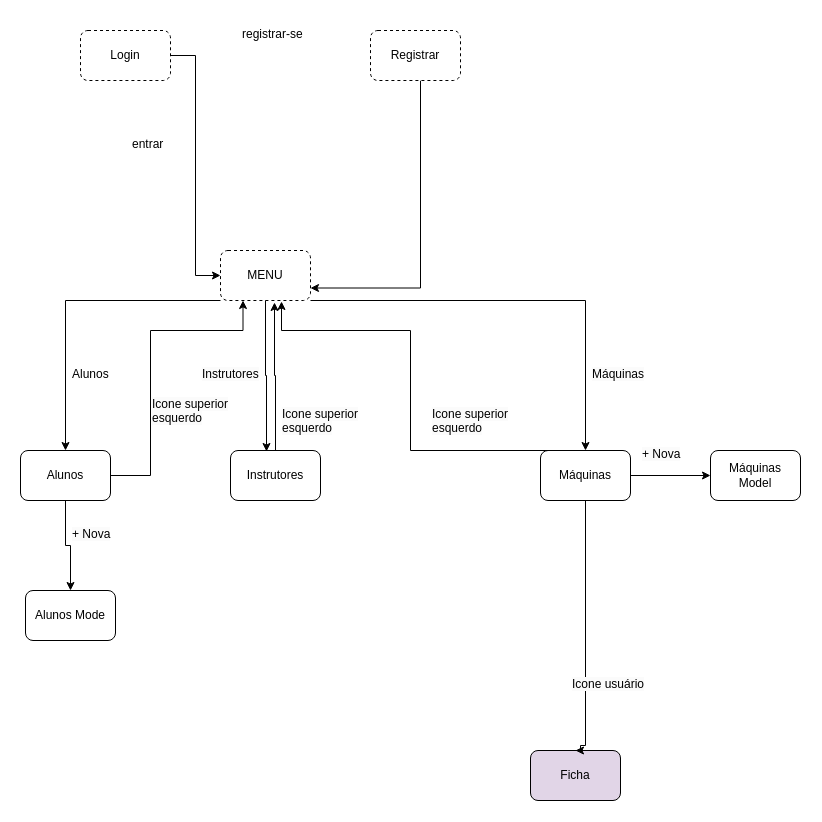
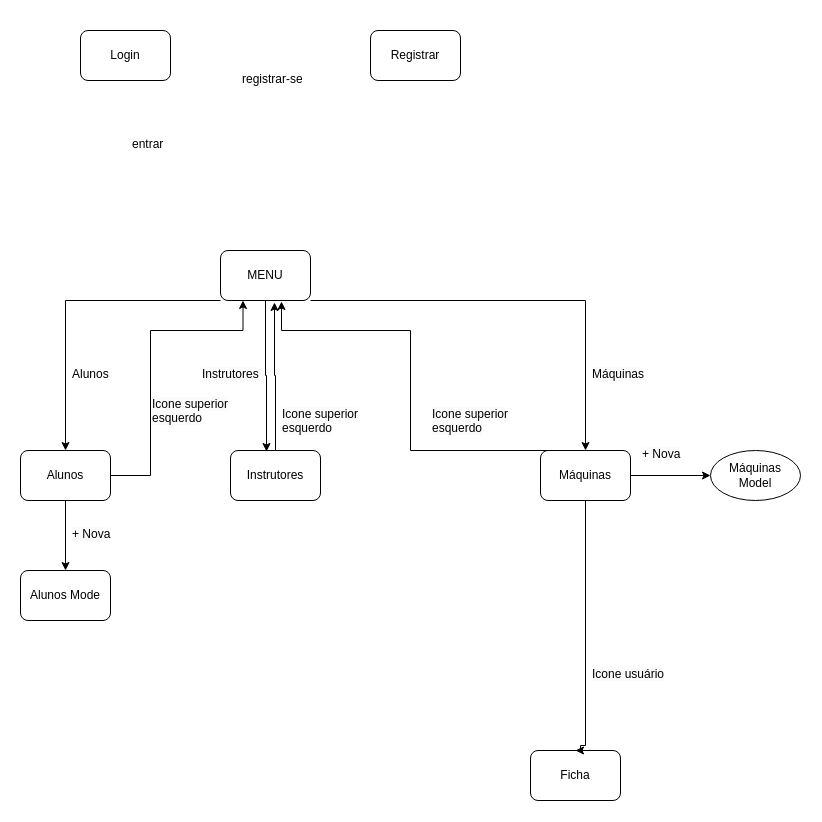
- <mxCell id="24" value="&lt;div style=&quot;text-align: center;&quot;&gt;registrar-se&lt;/div&gt;" style="text;whiteSpace=wrap;html=1;" vertex="1" parent="1"><mxGeometry x="240" y="20" width="70" height="40" as="geometry" /></mxCell>
+ <mxCell id="24" value="&lt;div style=&quot;text-align: center;&quot;&gt;registrar-se&lt;/div&gt;" style="text;whiteSpace=wrap;html=1;" vertex="1" parent="1"><mxGeometry x="240" y="65" width="70" height="40" as="geometry" /></mxCell>
- <mxCell id="4" value="Login" style="rounded=1;whiteSpace=wrap;html=1;dashed=1;" vertex="1" parent="1"><mxGeometry x="80" y="30" width="90" height="50" as="geometry" /></mxCell>
+ <mxCell id="4" value="Login" style="rounded=1;whiteSpace=wrap;html=1;" vertex="1" parent="1"><mxGeometry x="80" y="30" width="90" height="50" as="geometry" /></mxCell>
- <mxCell id="23" value="Registrar" style="rounded=1;whiteSpace=wrap;html=1;dashed=1;" vertex="1" parent="1"><mxGeometry x="370" y="30" width="90" height="50" as="geometry" /></mxCell>
+ <mxCell id="23" value="Registrar" style="rounded=1;whiteSpace=wrap;html=1;" vertex="1" parent="1"><mxGeometry x="370" y="30" width="90" height="50" as="geometry" /></mxCell>
- <mxCell id="3" style="edgeStyle=orthogonalEdgeStyle;rounded=0;orthogonalLoop=1;jettySize=auto;html=1;entryX=0;entryY=0.5;entryDx=0;entryDy=0;" edge="1" parent="1" source="4" target="2"><mxGeometry relative="1" as="geometry" /></mxCell>
- <mxCell id="22" style="edgeStyle=orthogonalEdgeStyle;rounded=0;orthogonalLoop=1;jettySize=auto;html=1;entryX=1;entryY=0.75;entryDx=0;entryDy=0;" edge="1" parent="1" source="23" target="2"><mxGeometry relative="1" as="geometry"><Array as="points"><mxPoint x="420" y="288" /></Array></mxGeometry></mxCell>
- <mxCell id="2" value="MENU" style="rounded=1;whiteSpace=wrap;html=1;dashed=1;" vertex="1" parent="1"><mxGeometry x="220" y="250" width="90" height="50" as="geometry" /></mxCell>
+ <mxCell id="2" value="MENU" style="rounded=1;whiteSpace=wrap;html=1;" vertex="1" parent="1"><mxGeometry x="220" y="250" width="90" height="50" as="geometry" /></mxCell>
- <mxCell id="14" value="Máquinas Model" style="rounded=1;whiteSpace=wrap;html=1;" vertex="1" parent="1"><mxGeometry x="710" y="450" width="90" height="50" as="geometry" /></mxCell>
+ <mxCell id="14" value="Máquinas Model" style="ellipse;whiteSpace=wrap;html=1;" vertex="1" parent="1"><mxGeometry x="710" y="450" width="90" height="50" as="geometry" /></mxCell>
- <mxCell id="25" value="Alunos Mode" style="rounded=1;whiteSpace=wrap;html=1;" vertex="1" parent="1"><mxGeometry x="25" y="590" width="90" height="50" as="geometry" /></mxCell>
+ <mxCell id="25" value="Alunos Mode" style="rounded=1;whiteSpace=wrap;html=1;" vertex="1" parent="1"><mxGeometry x="20" y="570" width="90" height="50" as="geometry" /></mxCell>
- <mxCell id="20" value="&lt;span style=&quot;color: rgb(0, 0, 0); font-family: Helvetica; font-size: 12px; font-style: normal; font-variant-ligatures: normal; font-variant-caps: normal; font-weight: 400; letter-spacing: normal; orphans: 2; text-align: center; text-indent: 0px; text-transform: none; widows: 2; word-spacing: 0px; -webkit-text-stroke-width: 0px; white-space: normal; background-color: rgb(251, 251, 251); text-decoration-thickness: initial; text-decoration-style: initial; text-decoration-color: initial; display: inline !important; float: none;&quot;&gt;Icone usuário&lt;/span&gt;" style="text;whiteSpace=wrap;html=1;" vertex="1" parent="1"><mxGeometry x="570" y="670" width="110" height="40" as="geometry" /></mxCell>
+ <mxCell id="20" value="&lt;span style=&quot;color: rgb(0, 0, 0); font-family: Helvetica; font-size: 12px; font-style: normal; font-variant-ligatures: normal; font-variant-caps: normal; font-weight: 400; letter-spacing: normal; orphans: 2; text-align: center; text-indent: 0px; text-transform: none; widows: 2; word-spacing: 0px; -webkit-text-stroke-width: 0px; white-space: normal; background-color: rgb(251, 251, 251); text-decoration-thickness: initial; text-decoration-style: initial; text-decoration-color: initial; display: inline !important; float: none;&quot;&gt;Icone usuário&lt;/span&gt;" style="text;whiteSpace=wrap;html=1;" vertex="1" parent="1"><mxGeometry x="590" y="660" width="110" height="40" as="geometry" /></mxCell>
- <mxCell id="18" value="Ficha" style="rounded=1;whiteSpace=wrap;html=1;fillColor=#e1d5e7;" vertex="1" parent="1"><mxGeometry x="530" y="750" width="90" height="50" as="geometry" /></mxCell>
+ <mxCell id="18" value="Ficha" style="rounded=1;whiteSpace=wrap;html=1;" vertex="1" parent="1"><mxGeometry x="530" y="750" width="90" height="50" as="geometry" /></mxCell>
